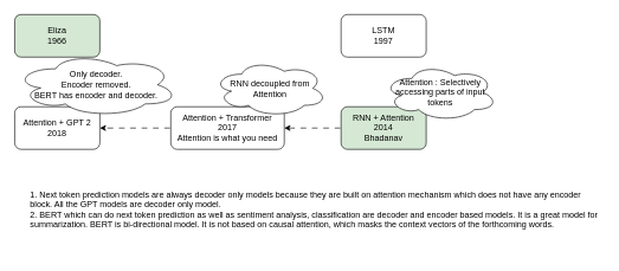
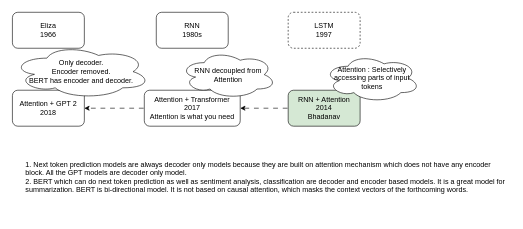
- <mxCell id="3" value="Eliza&lt;div&gt;1966&lt;/div&gt;" style="rounded=1;whiteSpace=wrap;html=1;fillColor=#d5e8d4;" parent="2" vertex="1"><mxGeometry width="120" height="60" as="geometry" /></mxCell>
+ <mxCell id="3" value="Eliza&lt;div&gt;1966&lt;/div&gt;" style="rounded=1;whiteSpace=wrap;html=1;" parent="2" vertex="1"><mxGeometry width="120" height="60" as="geometry" /></mxCell>
+ <mxCell id="4" value="RNN&lt;div&gt;1980s&lt;/div&gt;" style="whiteSpace=wrap;html=1;rounded=1;" parent="2" vertex="1"><mxGeometry x="240" width="120" height="60" as="geometry" /></mxCell>
- <mxCell id="5" value="LSTM&lt;div&gt;1997&lt;/div&gt;" style="whiteSpace=wrap;html=1;rounded=1;" parent="2" vertex="1"><mxGeometry x="460" width="120" height="60" as="geometry" /></mxCell>
+ <mxCell id="5" value="LSTM&lt;div&gt;1997&lt;/div&gt;" style="whiteSpace=wrap;html=1;rounded=1;dashed=1;" parent="2" vertex="1"><mxGeometry x="460" width="120" height="60" as="geometry" /></mxCell>
